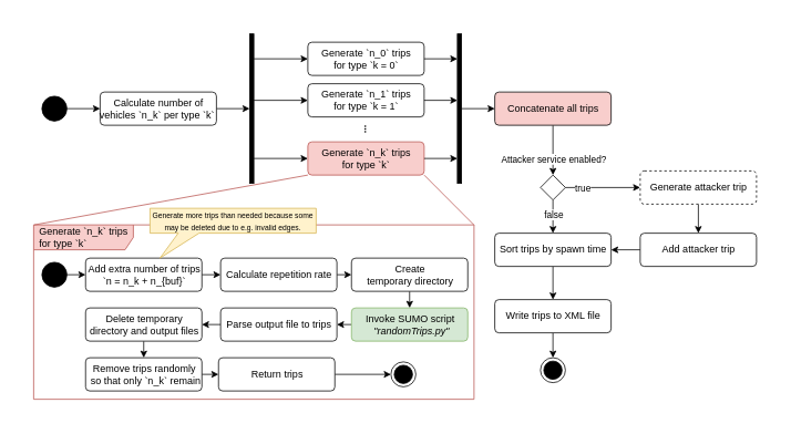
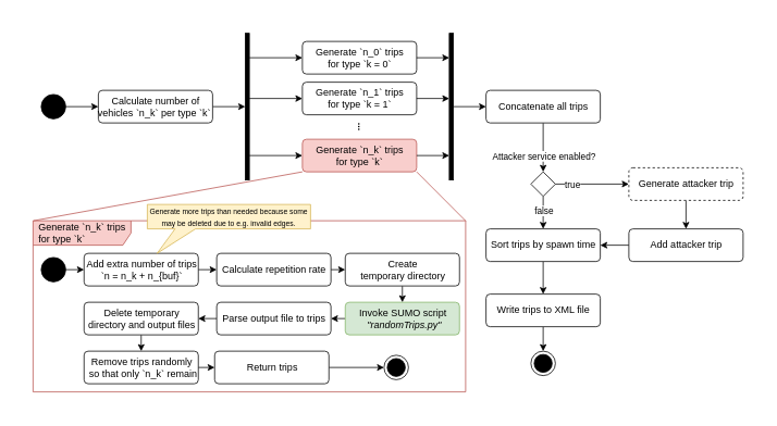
- <mxCell id="23" value="Concatenate all trips" style="html=1;align=center;verticalAlign=middle;rounded=1;absoluteArcSize=1;arcSize=10;dashed=0;fillColor=#f8cecc;" vertex="1" parent="1"><mxGeometry x="595" y="110" width="140" height="40" as="geometry" /></mxCell>
+ <mxCell id="23" value="Concatenate all trips" style="html=1;align=center;verticalAlign=middle;rounded=1;absoluteArcSize=1;arcSize=10;dashed=0;" vertex="1" parent="1"><mxGeometry x="595" y="110" width="140" height="40" as="geometry" /></mxCell>
